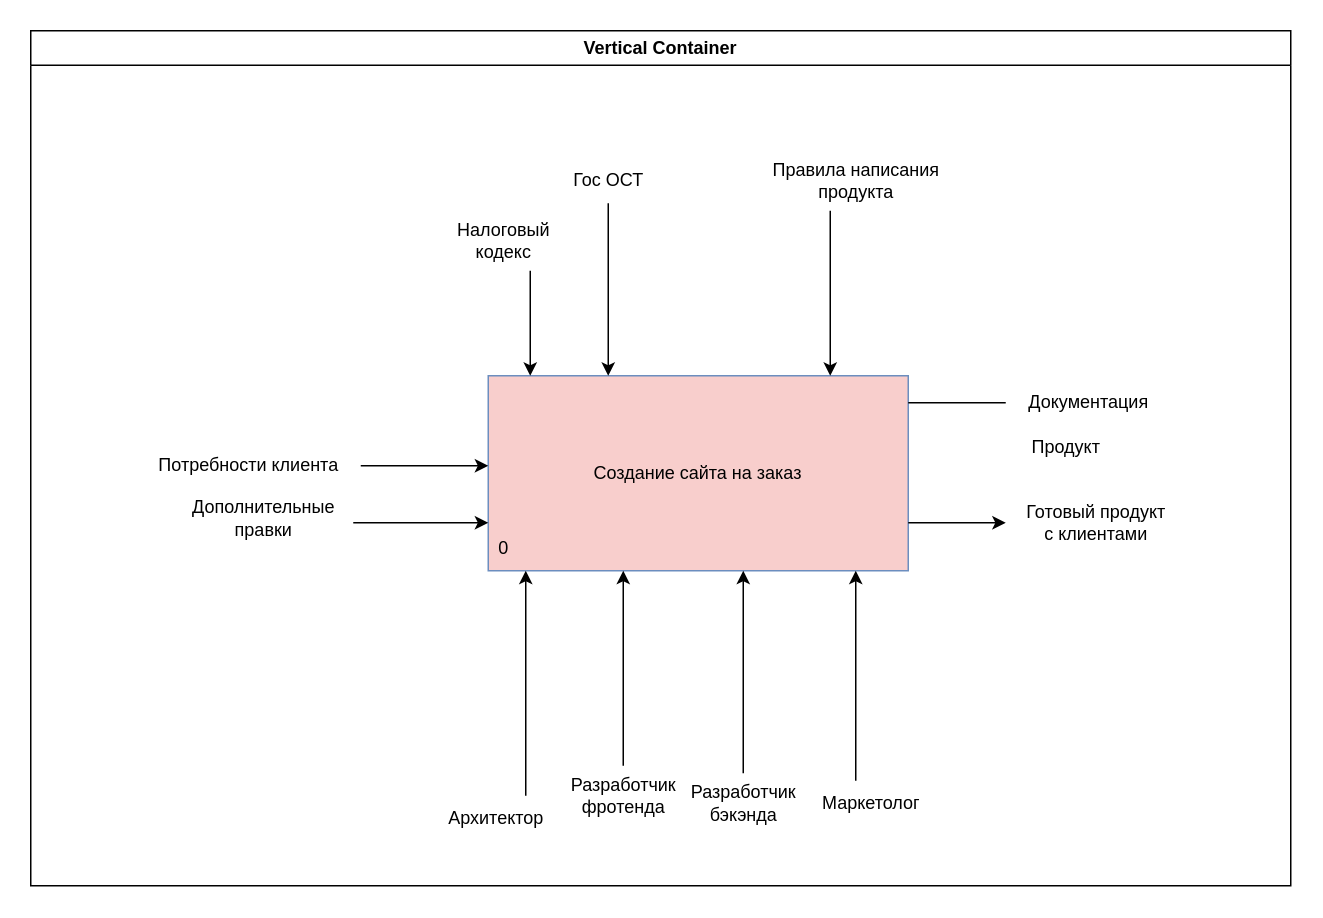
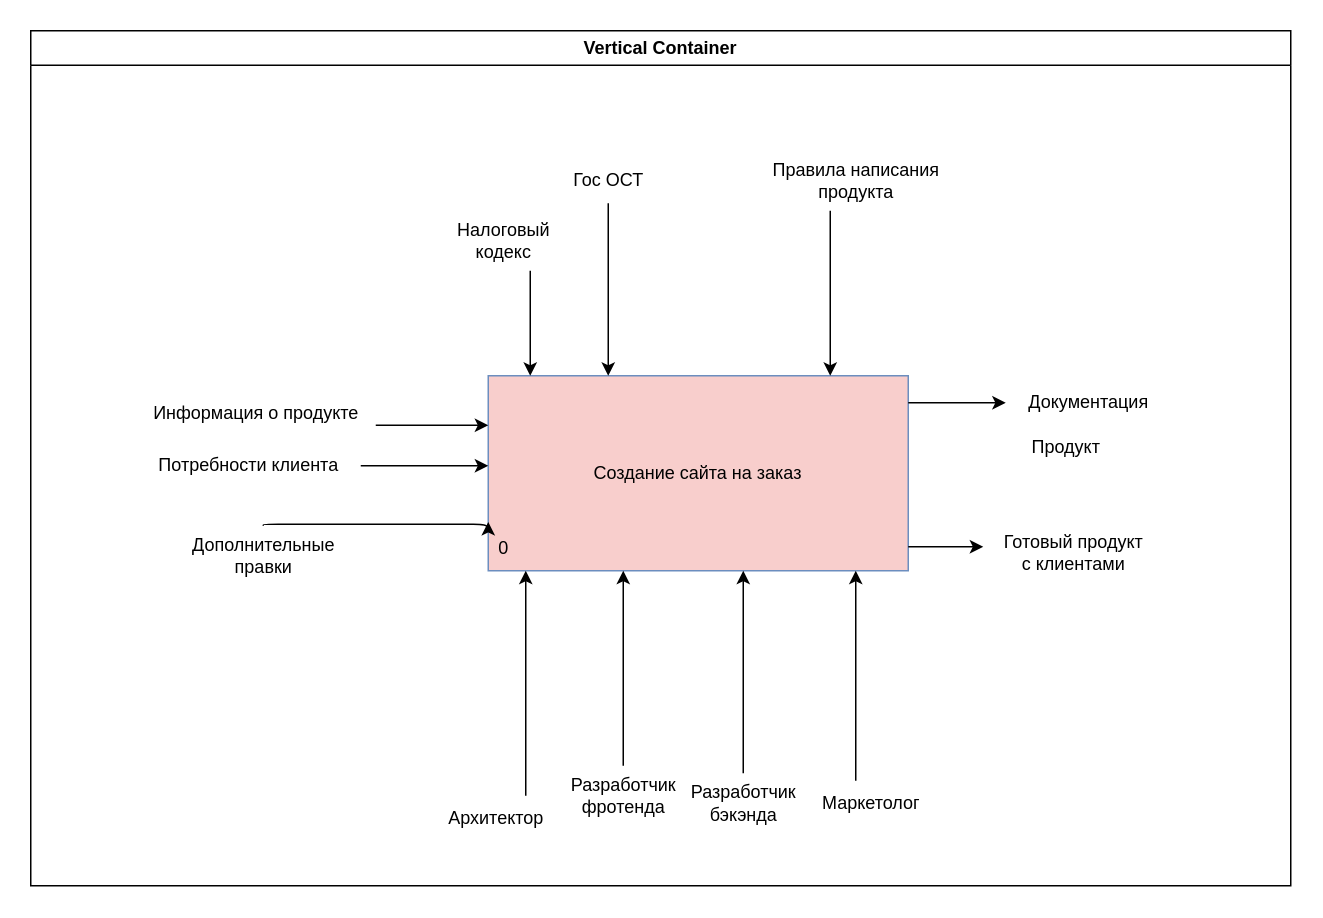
- <mxCell id="26" style="edgeStyle=elbowEdgeStyle;html=1;elbow=vertical;endArrow=none;" parent="2" source="3" target="25" edge="1"><mxGeometry relative="1" as="geometry" /></mxCell>
+ <mxCell id="26" style="edgeStyle=elbowEdgeStyle;html=1;elbow=vertical;" parent="2" source="3" target="25" edge="1"><mxGeometry relative="1" as="geometry" /></mxCell>
+ <mxCell id="13" value="Информация о продукте" style="text;html=1;align=center;verticalAlign=middle;resizable=0;points=[];autosize=1;strokeColor=none;fillColor=none;" parent="2" vertex="1"><mxGeometry x="70" y="240" width="160" height="30" as="geometry" /></mxCell>
+ <mxCell id="12" style="edgeStyle=elbowEdgeStyle;html=1;entryX=0;entryY=0.25;entryDx=0;entryDy=0;elbow=vertical;" parent="2" source="13" target="3" edge="1"><mxGeometry relative="1" as="geometry" /></mxCell>
- <mxCell id="17" value="Дополнительные&lt;br&gt;правки" style="text;html=1;align=center;verticalAlign=middle;resizable=0;points=[];autosize=1;strokeColor=none;fillColor=none;" parent="2" vertex="1"><mxGeometry x="95" y="305" width="120" height="40" as="geometry" /></mxCell>
+ <mxCell id="17" value="Дополнительные&lt;br&gt;правки" style="text;html=1;align=center;verticalAlign=middle;resizable=0;points=[];autosize=1;strokeColor=none;fillColor=none;" parent="2" vertex="1"><mxGeometry x="95" y="330" width="120" height="40" as="geometry" /></mxCell>
- <mxCell id="27" value="Готовый продукт&lt;br&gt;с клиентами" style="text;html=1;align=center;verticalAlign=middle;resizable=0;points=[];autosize=1;strokeColor=none;fillColor=none;" parent="2" vertex="1"><mxGeometry x="650" y="307.5" width="120" height="40" as="geometry" /></mxCell>
+ <mxCell id="27" value="Готовый продукт&lt;br&gt;с клиентами" style="text;html=1;align=center;verticalAlign=middle;resizable=0;points=[];autosize=1;strokeColor=none;fillColor=none;" parent="2" vertex="1"><mxGeometry x="635" y="327.5" width="120" height="40" as="geometry" /></mxCell>
